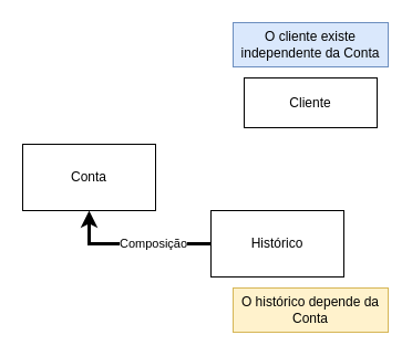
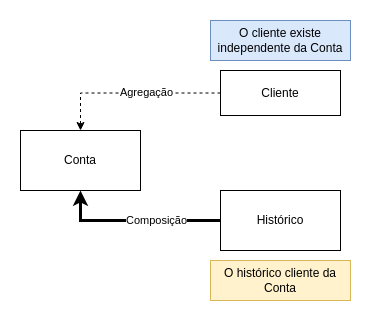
+ <mxCell id="3" style="edgeStyle=orthogonalEdgeStyle;rounded=0;orthogonalLoop=1;jettySize=auto;html=1;entryX=0.5;entryY=0;entryDx=0;entryDy=0;dashed=1;" edge="1" parent="1" source="5" target="2"><mxGeometry relative="1" as="geometry" /></mxCell>
+ <mxCell id="4" value="Agregação" style="edgeLabel;html=1;align=center;verticalAlign=middle;resizable=0;points=[];" vertex="1" connectable="0" parent="3"><mxGeometry x="-0.16" y="-1" relative="1" as="geometry"><mxPoint as="offset" /></mxGeometry></mxCell>
- <mxCell id="8" value="Histórico" style="rounded=0;whiteSpace=wrap;html=1;" vertex="1" parent="1"><mxGeometry x="190" y="190" width="120" height="60" as="geometry" /></mxCell>
+ <mxCell id="8" value="Histórico" style="rounded=0;whiteSpace=wrap;html=1;" vertex="1" parent="1"><mxGeometry x="220" y="190" width="120" height="60" as="geometry" /></mxCell>
- <mxCell id="10" value="O histórico depende da Conta" style="text;html=1;strokeColor=#d6b656;fillColor=#fff2cc;align=center;verticalAlign=middle;whiteSpace=wrap;rounded=0;" vertex="1" parent="1"><mxGeometry x="210" y="260" width="140" height="40" as="geometry" /></mxCell>
+ <mxCell id="10" value="O histórico cliente da Conta" style="text;html=1;strokeColor=#d6b656;fillColor=#fff2cc;align=center;verticalAlign=middle;whiteSpace=wrap;rounded=0;" vertex="1" parent="1"><mxGeometry x="210" y="260" width="140" height="40" as="geometry" /></mxCell>
